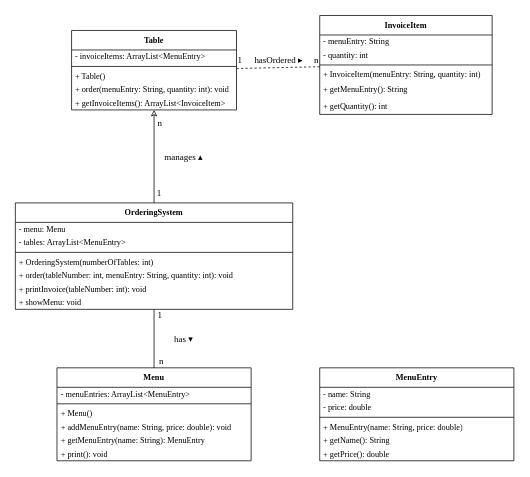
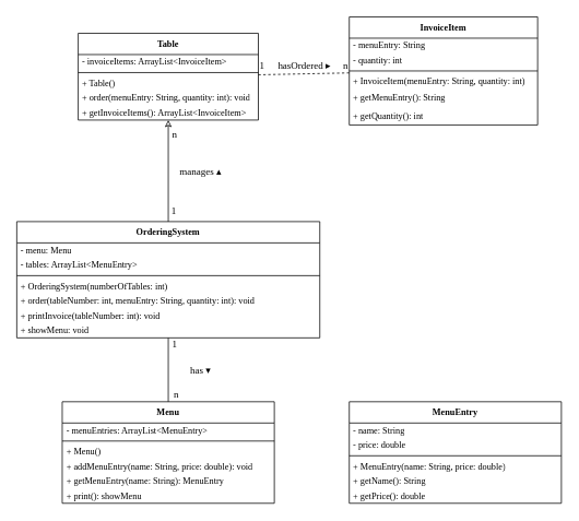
- <mxCell id="3" value="- invoiceItems: ArrayList&amp;lt;MenuEntry&amp;gt;" style="text;strokeColor=none;fillColor=none;align=left;verticalAlign=middle;spacingLeft=3;spacingRight=4;overflow=hidden;rotatable=0;points=[[0,0.5],[1,0.5]];portConstraint=eastwest;fontFamily=Alegreya;fontSize=11;fontStyle=0;html=1;imageWidth=24;imageHeight=24;comic=0;imageAspect=0;" parent="2" vertex="1"><mxGeometry y="26" width="220" height="18" as="geometry" /></mxCell>
+ <mxCell id="3" value="- invoiceItems: ArrayList&amp;lt;InvoiceItem&amp;gt;" style="text;strokeColor=none;fillColor=none;align=left;verticalAlign=middle;spacingLeft=3;spacingRight=4;overflow=hidden;rotatable=0;points=[[0,0.5],[1,0.5]];portConstraint=eastwest;fontFamily=Alegreya;fontSize=11;fontStyle=0;html=1;imageWidth=24;imageHeight=24;comic=0;imageAspect=0;" parent="2" vertex="1"><mxGeometry y="26" width="220" height="18" as="geometry" /></mxCell>
- <mxCell id="21" value="+ print(): void" style="text;strokeColor=none;fillColor=none;align=left;verticalAlign=middle;spacingLeft=3;spacingRight=4;overflow=hidden;rotatable=0;points=[[0,0.5],[1,0.5]];portConstraint=eastwest;fontFamily=Alegreya;fontSize=11;fontStyle=0;html=1;imageWidth=24;imageHeight=24;comic=0;imageAspect=0;" vertex="1" parent="15"><mxGeometry y="106" width="259" height="18" as="geometry" /></mxCell>
+ <mxCell id="21" value="+ print(): showMenu" style="text;strokeColor=none;fillColor=none;align=left;verticalAlign=middle;spacingLeft=3;spacingRight=4;overflow=hidden;rotatable=0;points=[[0,0.5],[1,0.5]];portConstraint=eastwest;fontFamily=Alegreya;fontSize=11;fontStyle=0;html=1;imageWidth=24;imageHeight=24;comic=0;imageAspect=0;" vertex="1" parent="15"><mxGeometry y="106" width="259" height="18" as="geometry" /></mxCell>
